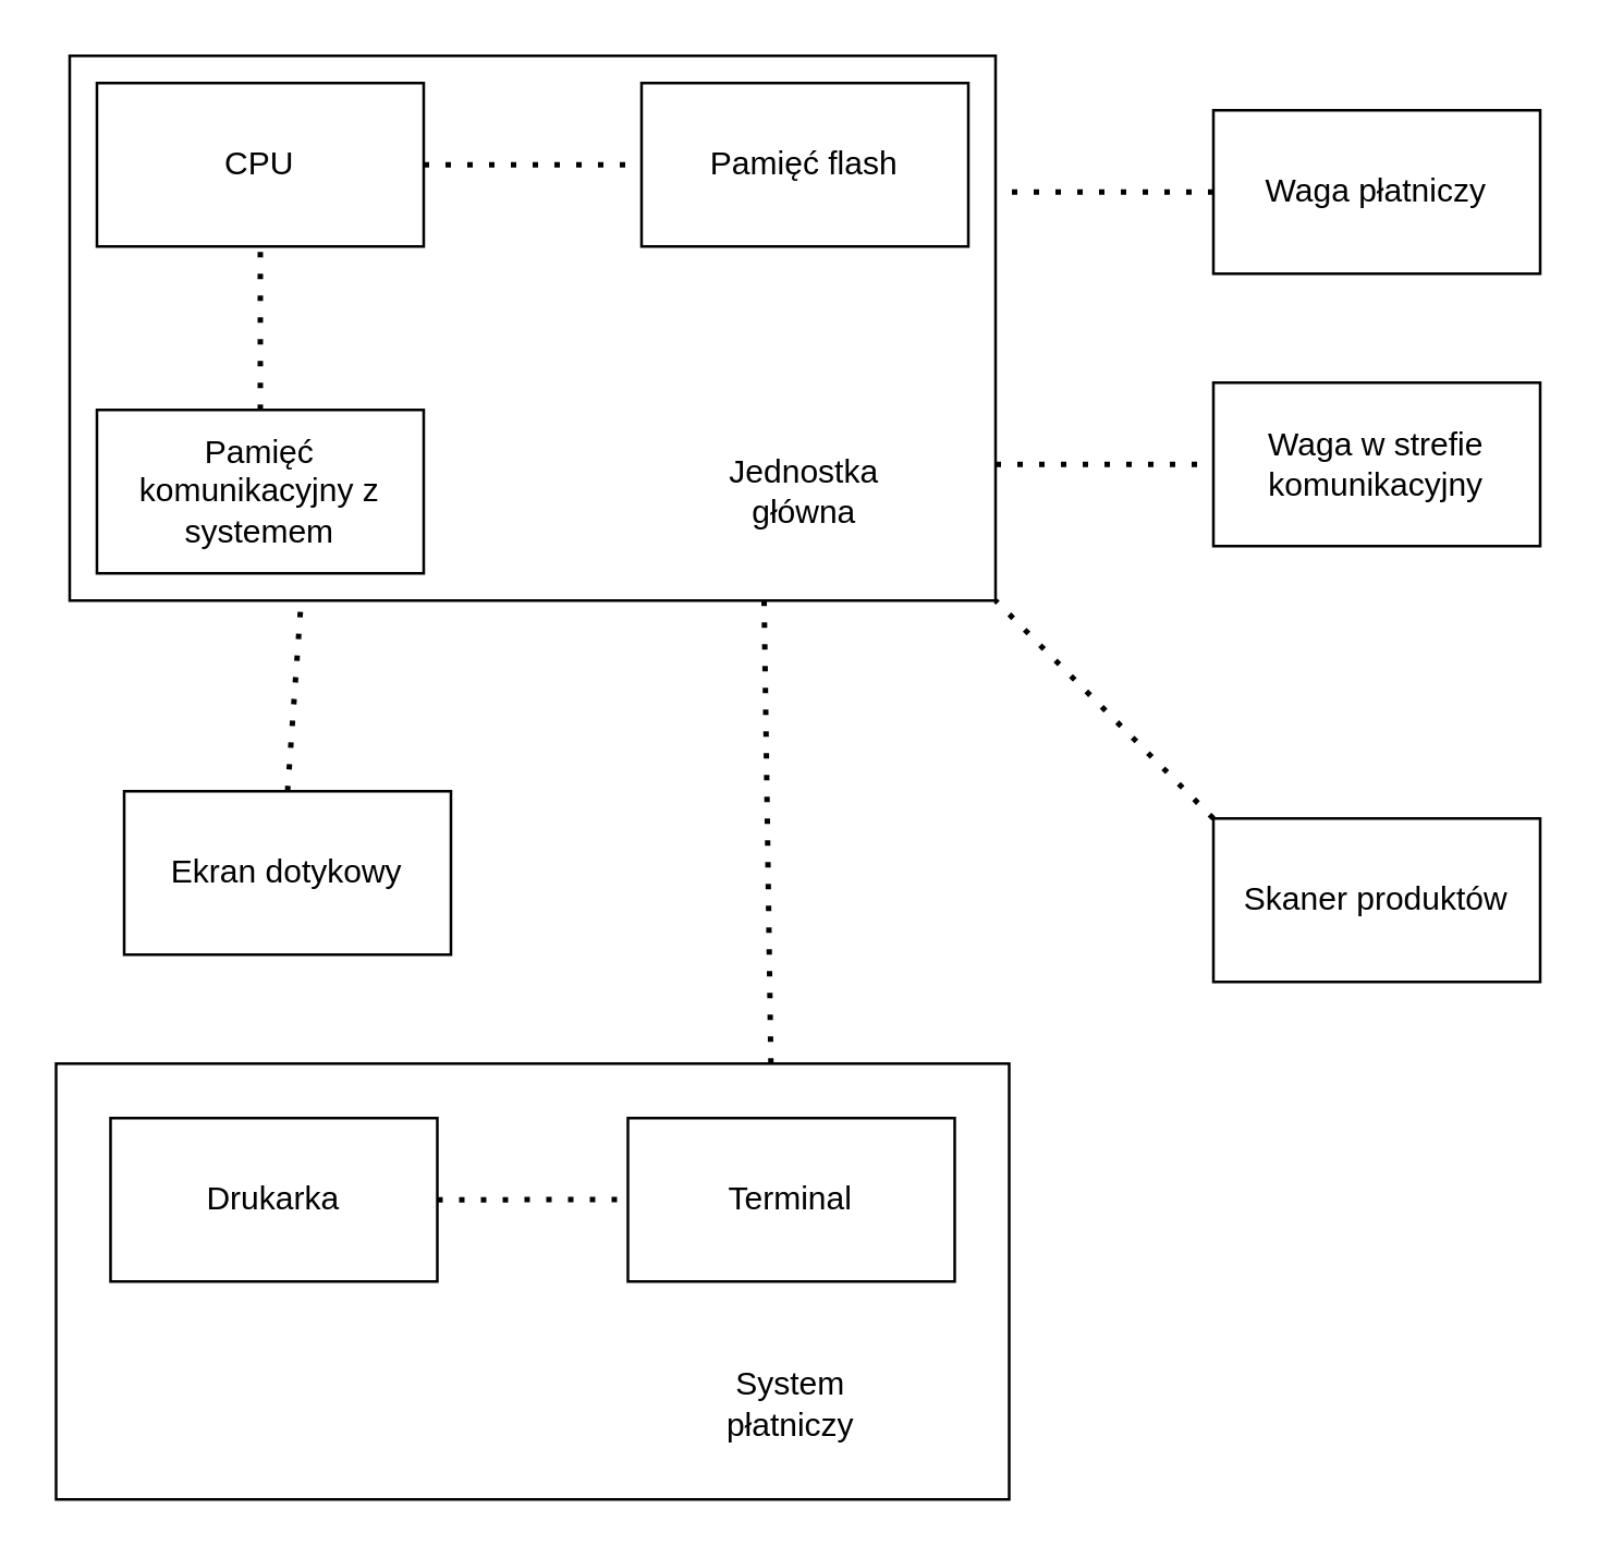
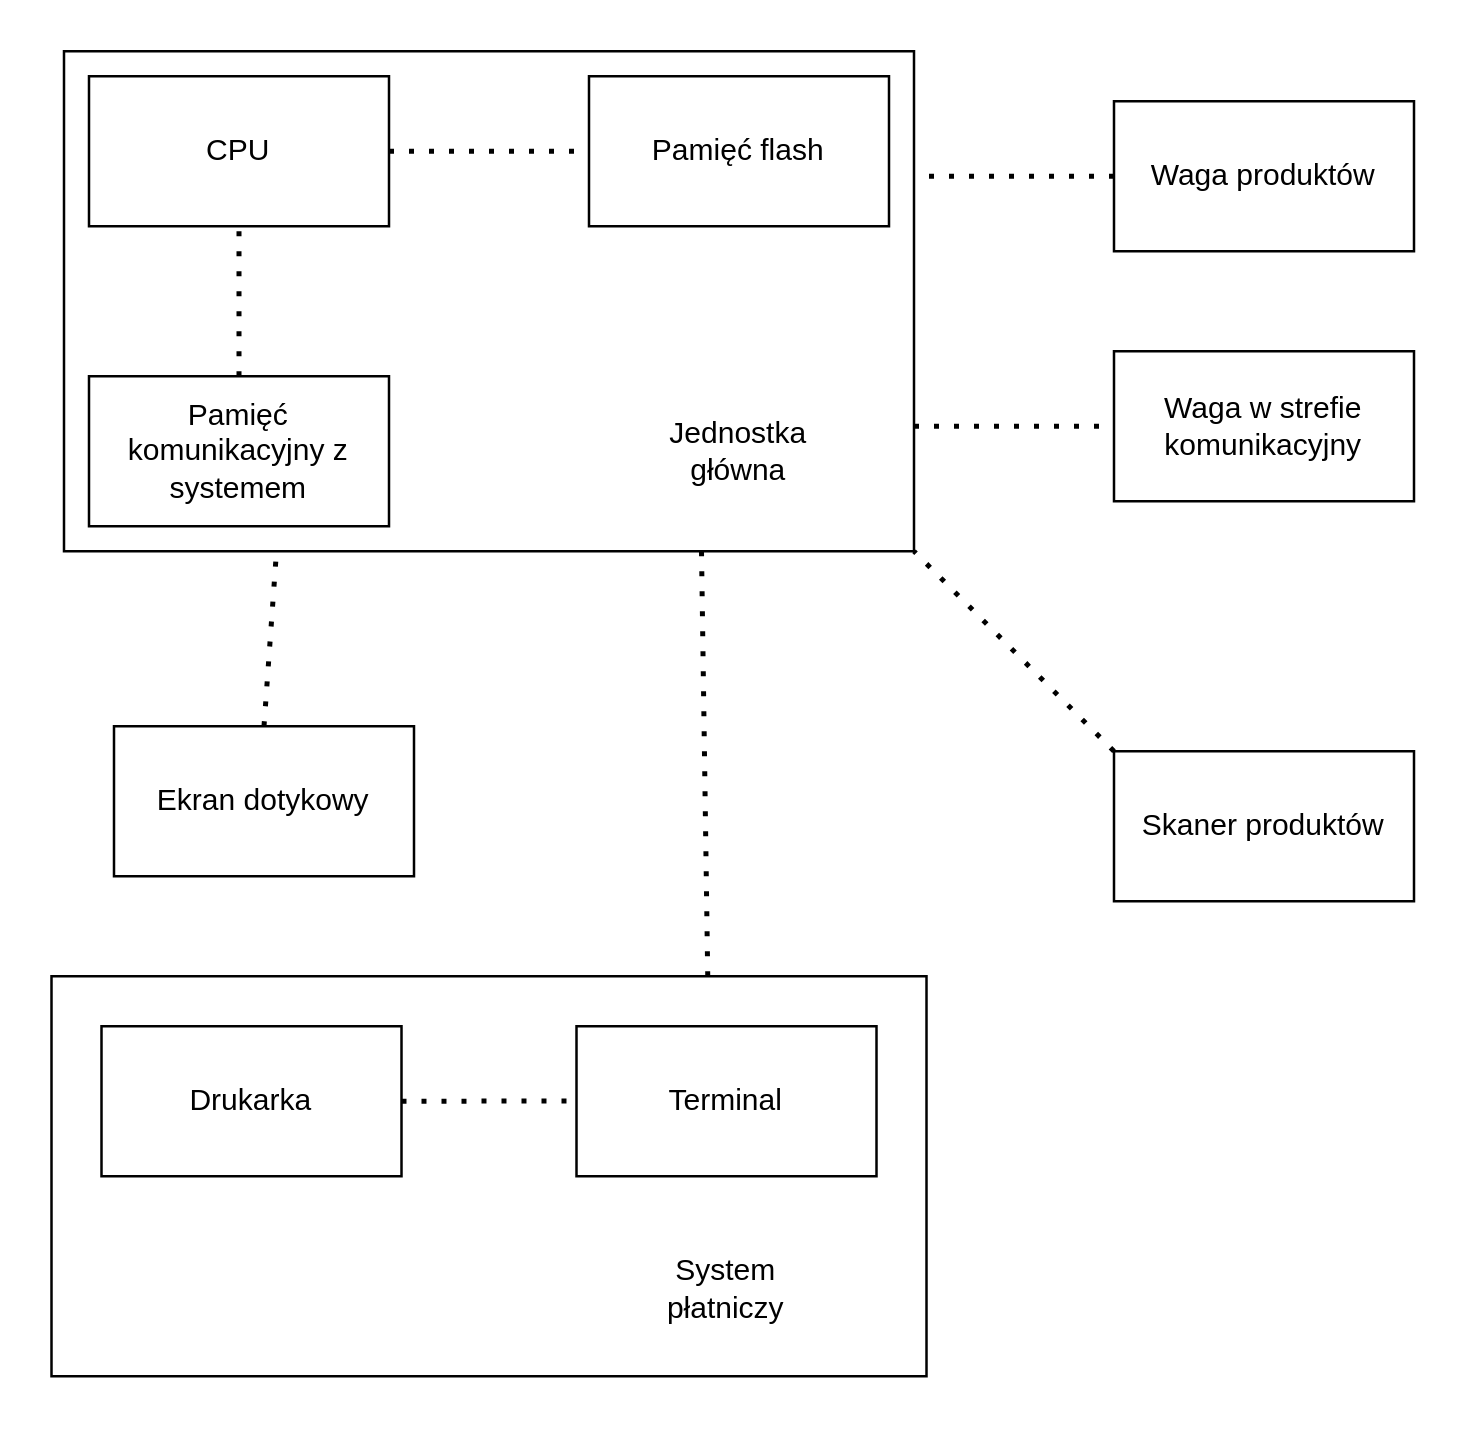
- <mxCell id="11" value="Waga płatniczy" style="rounded=0;whiteSpace=wrap;html=1;strokeColor=default;" vertex="1" parent="1"><mxGeometry x="445" y="40" width="120" height="60" as="geometry" /></mxCell>
+ <mxCell id="11" value="Waga produktów" style="rounded=0;whiteSpace=wrap;html=1;strokeColor=default;" vertex="1" parent="1"><mxGeometry x="445" y="40" width="120" height="60" as="geometry" /></mxCell>
